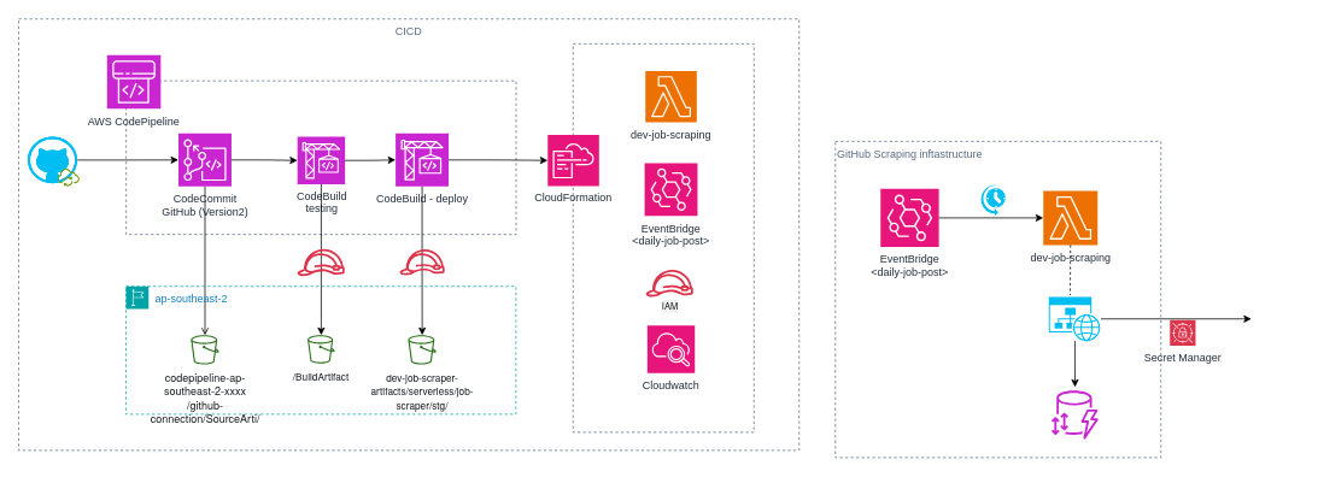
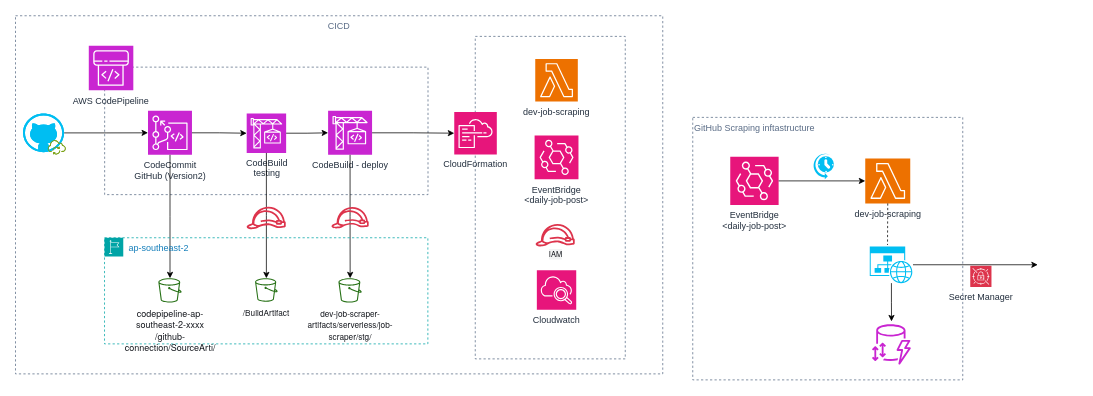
- <mxCell id="13" style="edgeStyle=orthogonalEdgeStyle;rounded=0;orthogonalLoop=1;jettySize=auto;html=1;endArrow=open;" edge="1" parent="1" source="10" target="12"><mxGeometry relative="1" as="geometry" /></mxCell>
+ <mxCell id="13" style="edgeStyle=orthogonalEdgeStyle;rounded=0;orthogonalLoop=1;jettySize=auto;html=1;" edge="1" parent="1" source="10" target="12"><mxGeometry relative="1" as="geometry" /></mxCell>
